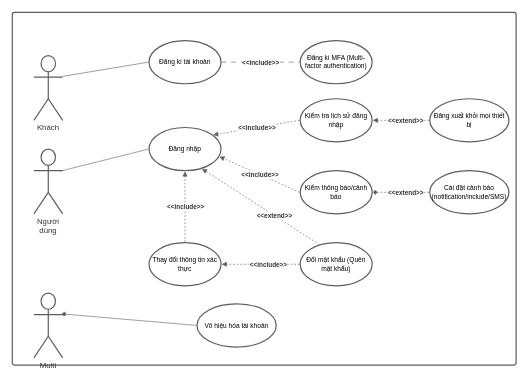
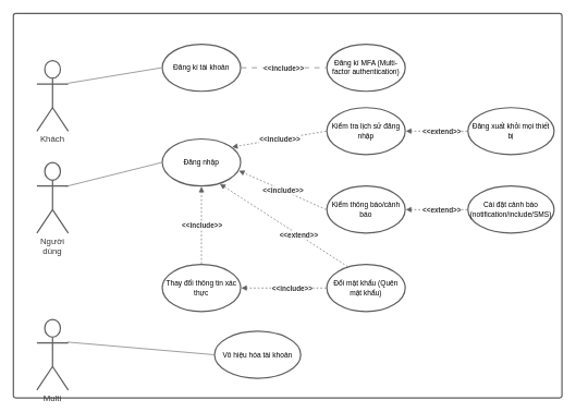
- <mxCell id="30" value="" style="html=1;jettySize=18;whiteSpace=wrap;fontSize=11;strokeColor=#5E5E5E;dashed=1;rounded=0;startArrow=none;endArrow=diamond;endFill=1;exitX=-0.007;exitY=0.5;exitPerimeter=0;entryX=1.008;entryY=0.5;entryPerimeter=0;" parent="1" source="29" target="16" edge="1"><mxGeometry width="100" height="100" relative="1" as="geometry"><Array as="points" /></mxGeometry></mxCell>
+ <mxCell id="30" value="" style="html=1;jettySize=18;whiteSpace=wrap;fontSize=11;strokeColor=#5E5E5E;dashed=1;rounded=0;startArrow=none;;endArrow=block;endFill=1;;exitX=-0.007;exitY=0.5;exitPerimeter=0;entryX=1.008;entryY=0.5;entryPerimeter=0;" parent="1" source="29" target="16" edge="1"><mxGeometry width="100" height="100" relative="1" as="geometry"><Array as="points" /></mxGeometry></mxCell>
- <mxCell id="34" value="" style="html=1;jettySize=18;whiteSpace=wrap;fontSize=11;strokeColor=#5E5E5E;rounded=0;startArrow=none;endArrow=diamond;exitX=-0.007;exitY=0.5;exitPerimeter=0;entryX=0.967;entryY=0.321;entryPerimeter=0;" parent="1" source="33" target="32" edge="1"><mxGeometry width="100" height="100" relative="1" as="geometry"><Array as="points" /></mxGeometry></mxCell>
+ <mxCell id="34" value="" style="html=1;jettySize=18;whiteSpace=wrap;fontSize=11;strokeColor=#5E5E5E;rounded=0;startArrow=none;;endArrow=none;;exitX=-0.007;exitY=0.5;exitPerimeter=0;entryX=0.967;entryY=0.321;entryPerimeter=0;" parent="1" source="33" target="32" edge="1"><mxGeometry width="100" height="100" relative="1" as="geometry"><Array as="points" /></mxGeometry></mxCell>
